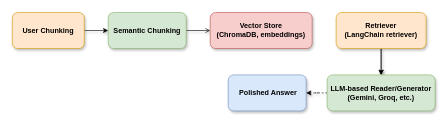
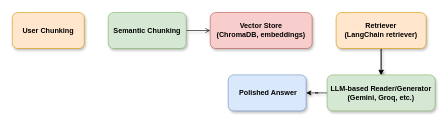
- <mxCell id="2" value="" style="edgeStyle=orthogonalEdgeStyle;rounded=0;orthogonalLoop=1;jettySize=auto;html=1;shadow=1;" parent="1" source="3" target="5" edge="1"><mxGeometry relative="1" as="geometry" /></mxCell>
- <mxCell id="11" value="" style="edgeStyle=orthogonalEdgeStyle;rounded=0;orthogonalLoop=1;jettySize=auto;html=1;shadow=1;dashed=1;" parent="1" source="12" target="10" edge="1"><mxGeometry relative="1" as="geometry" /></mxCell>
+ <mxCell id="11" value="" style="edgeStyle=orthogonalEdgeStyle;rounded=0;orthogonalLoop=1;jettySize=auto;html=1;shadow=1;" parent="1" source="12" target="10" edge="1"><mxGeometry relative="1" as="geometry" /></mxCell>
